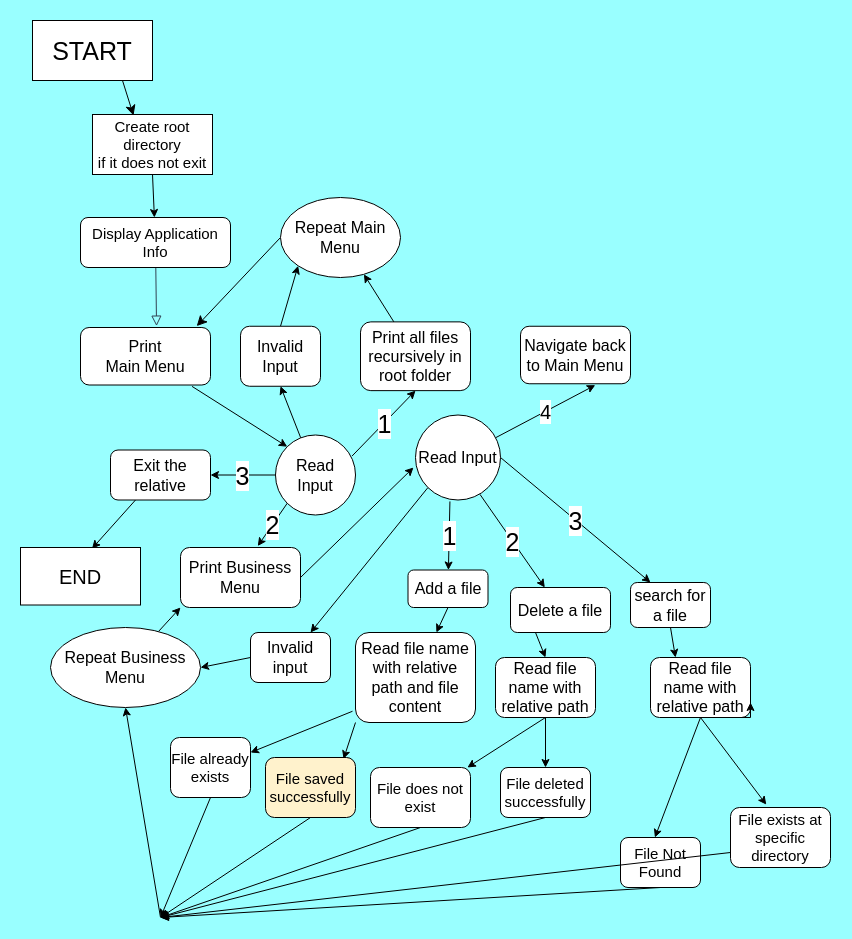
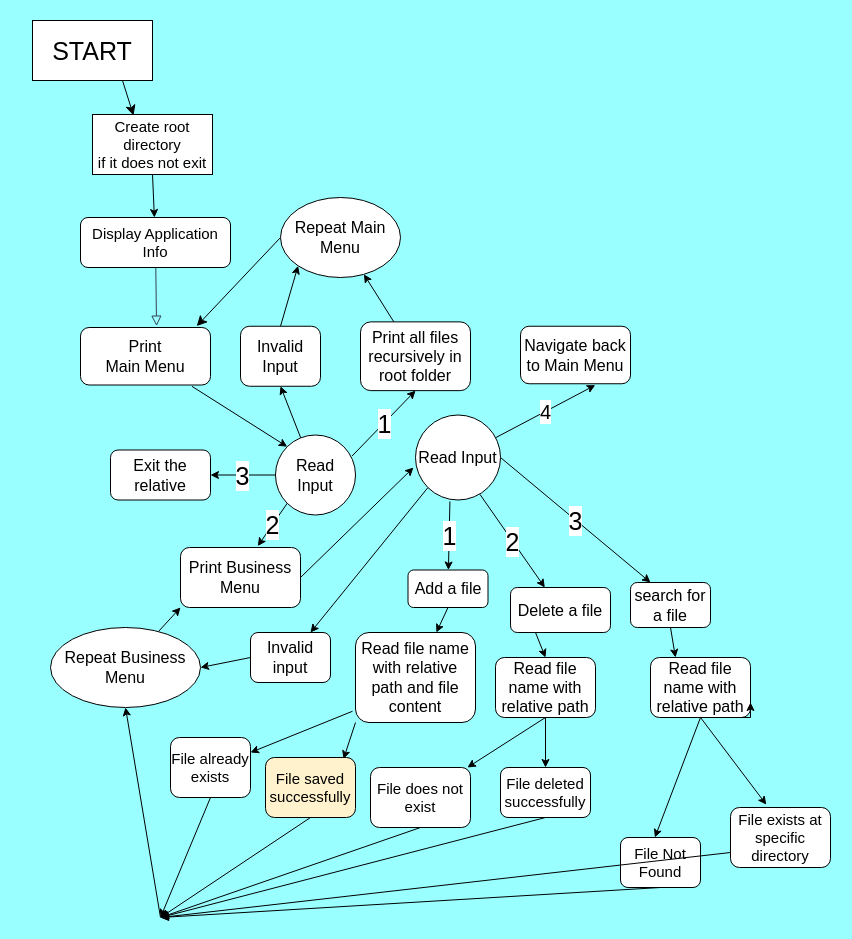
- <mxCell id="12" style="rounded=0;orthogonalLoop=1;jettySize=auto;html=1;exitX=0.25;exitY=1;exitDx=0;exitDy=0;entryX=0.596;entryY=0.019;entryDx=0;entryDy=0;entryPerimeter=0;" parent="1" source="13" target="64" edge="1"><mxGeometry relative="1" as="geometry" /></mxCell>
- <mxCell id="64" value="END" style="rounded=0;whiteSpace=wrap;html=1;fontSize=20;" parent="1" vertex="1"><mxGeometry x="20" y="547" width="120" height="57.5" as="geometry" /></mxCell>
